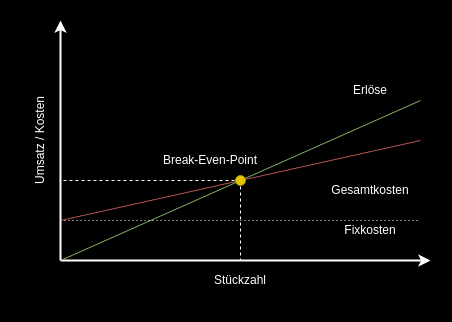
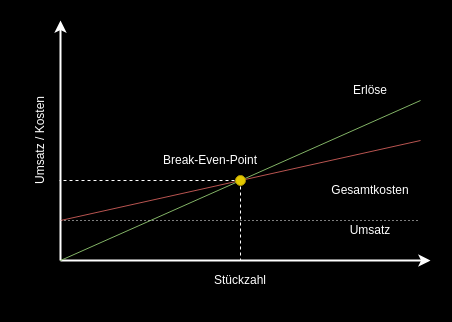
- <mxCell id="13" value="Fixkosten" style="text;html=1;strokeColor=none;fillColor=none;align=center;verticalAlign=middle;whiteSpace=wrap;rounded=0;dashed=1;dashPattern=1 1;fontColor=#FFFFFF;" parent="1" vertex="1"><mxGeometry x="320" y="220" width="100" height="20" as="geometry" /></mxCell>
+ <mxCell id="13" value="Umsatz" style="text;html=1;strokeColor=none;fillColor=none;align=center;verticalAlign=middle;whiteSpace=wrap;rounded=0;dashed=1;dashPattern=1 1;fontColor=#FFFFFF;" parent="1" vertex="1"><mxGeometry x="320" y="220" width="100" height="20" as="geometry" /></mxCell>
